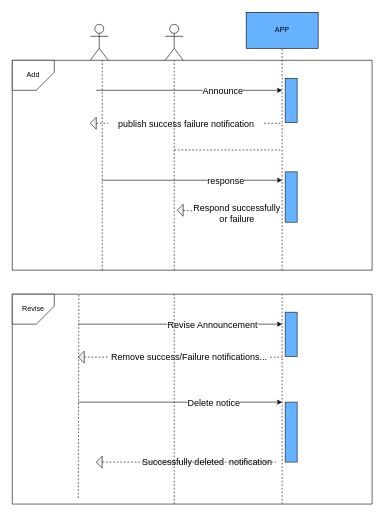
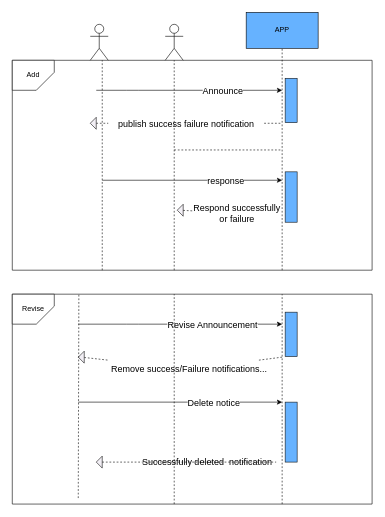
- <mxCell id="36" value="Remove success/Failure notifications..." style="text;html=1;strokeColor=none;fillColor=none;align=center;verticalAlign=middle;whiteSpace=wrap;rounded=0;fontSize=15;movable=1;resizable=1;rotatable=1;deletable=1;editable=1;connectable=1;" vertex="1" parent="27"><mxGeometry x="160" y="90" width="270" height="30" as="geometry" /></mxCell>
+ <mxCell id="36" value="Remove success/Failure notifications..." style="text;html=1;strokeColor=none;fillColor=none;align=center;verticalAlign=middle;whiteSpace=wrap;rounded=0;fontSize=15;movable=1;resizable=1;rotatable=1;deletable=1;editable=1;connectable=1;" vertex="1" parent="27"><mxGeometry x="160" y="110" width="270" height="30" as="geometry" /></mxCell>
